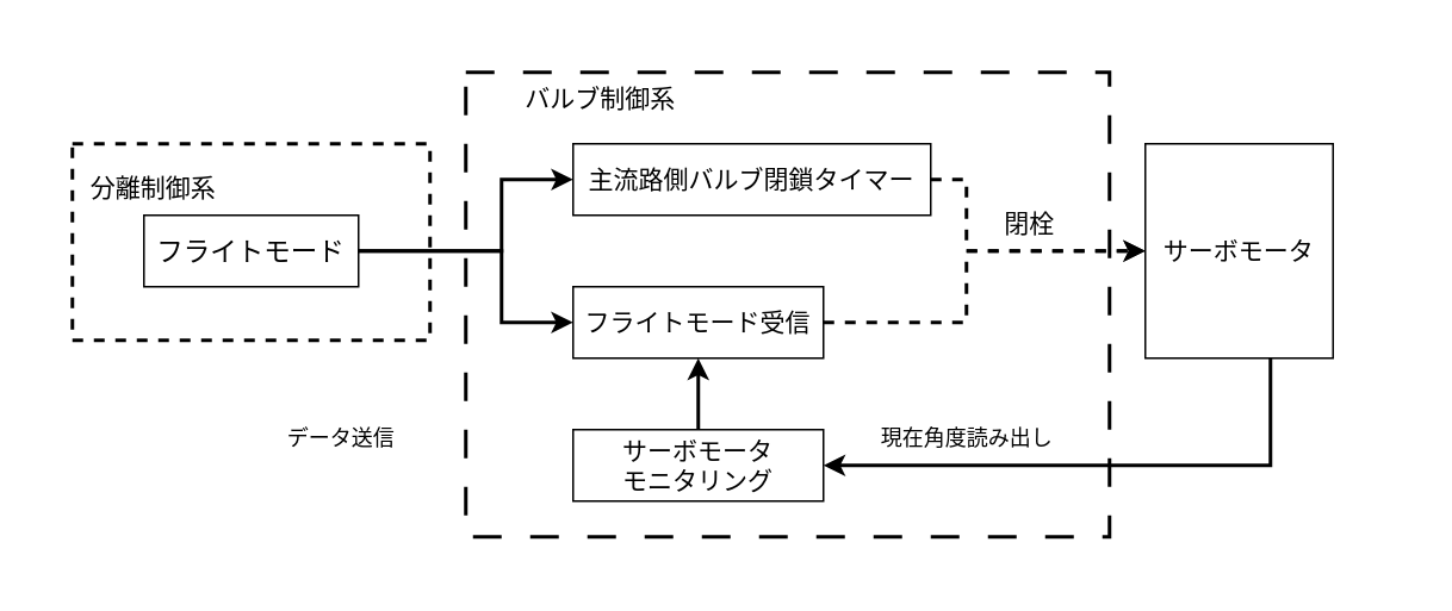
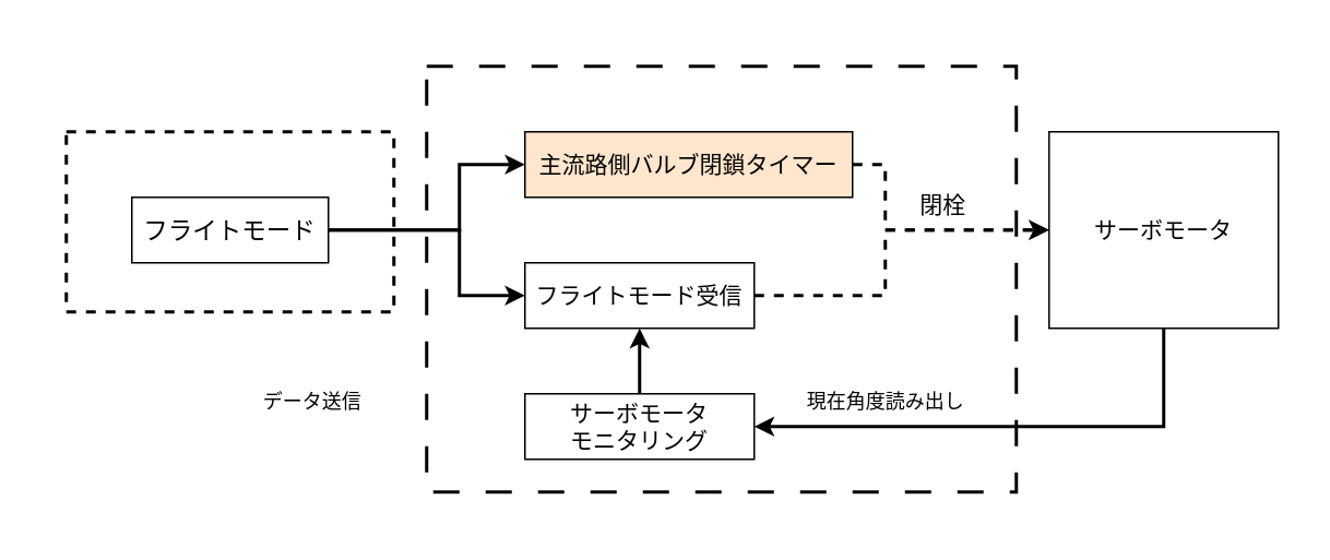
- <mxCell id="8" value="&lt;font style=&quot;font-size: 14px;&quot;&gt;バルブ制御系&lt;/font&gt;" style="text;html=1;align=center;verticalAlign=middle;resizable=0;points=[];autosize=1;strokeColor=none;fillColor=none;" parent="1" vertex="1"><mxGeometry x="280" y="40" width="110" height="30" as="geometry" /></mxCell>
- <mxCell id="12" value="&lt;span style=&quot;font-size: 14px;&quot;&gt;主流路側バルブ閉鎖タイマー&lt;/span&gt;" style="rounded=0;whiteSpace=wrap;html=1;" parent="1" vertex="1"><mxGeometry x="320" y="80" width="200" height="40" as="geometry" /></mxCell>
+ <mxCell id="12" value="&lt;span style=&quot;font-size: 14px;&quot;&gt;主流路側バルブ閉鎖タイマー&lt;/span&gt;" style="rounded=0;whiteSpace=wrap;html=1;fillColor=#ffe6cc;" parent="1" vertex="1"><mxGeometry x="320" y="80" width="200" height="40" as="geometry" /></mxCell>
- <mxCell id="7" value="&lt;font style=&quot;font-size: 14px;&quot;&gt;分離制御系&lt;/font&gt;" style="text;html=1;align=center;verticalAlign=middle;resizable=0;points=[];autosize=1;strokeColor=none;fillColor=none;" parent="1" vertex="1"><mxGeometry x="40" y="90" width="90" height="30" as="geometry" /></mxCell>
- <mxCell id="15" value="&lt;font style=&quot;font-size: 14px;&quot;&gt;サーボモータ&lt;/font&gt;" style="rounded=0;whiteSpace=wrap;html=1;" parent="1" vertex="1"><mxGeometry x="640" y="80" width="105" height="120" as="geometry" /></mxCell>
+ <mxCell id="15" value="&lt;font style=&quot;font-size: 14px;&quot;&gt;サーボモータ&lt;/font&gt;" style="rounded=0;whiteSpace=wrap;html=1;" parent="1" vertex="1"><mxGeometry x="640" y="80" width="140" height="120" as="geometry" /></mxCell>
